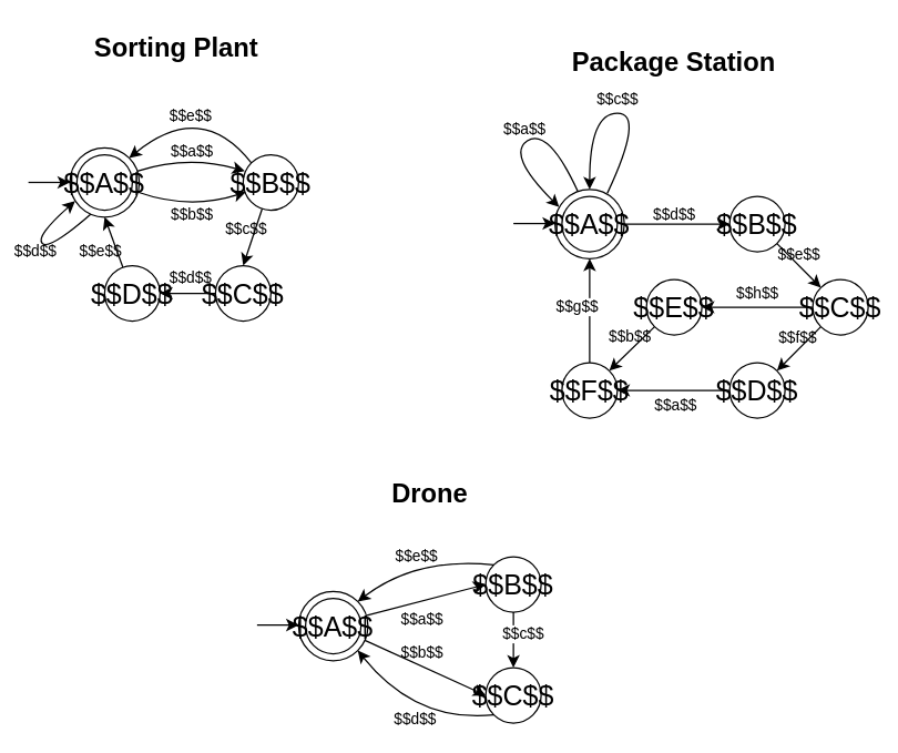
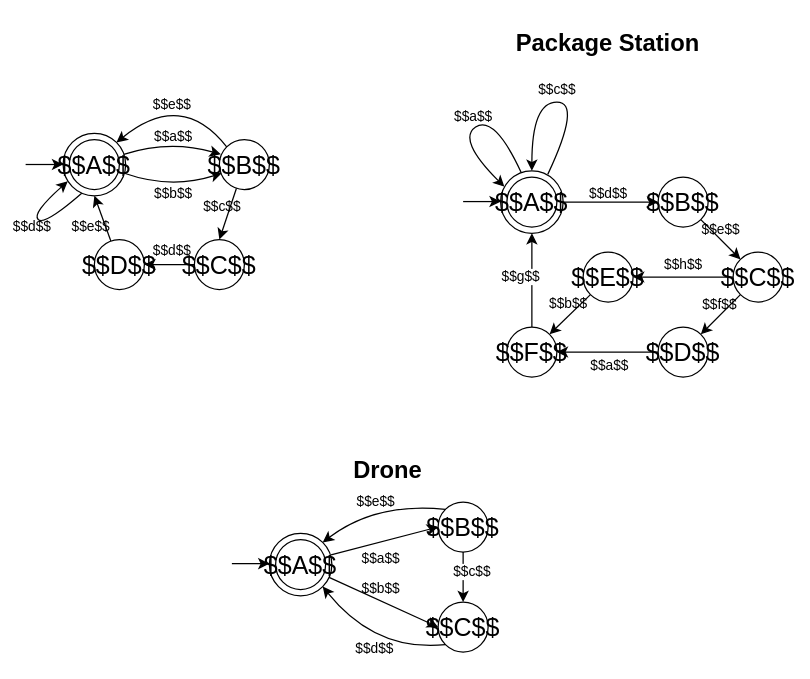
- <mxCell id="55" value="Sorting Plant" style="text;html=1;align=center;verticalAlign=middle;whiteSpace=wrap;rounded=0;fontSize=19;fontStyle=1" vertex="1" parent="1"><mxGeometry x="42" y="20" width="170" height="30" as="geometry" /></mxCell>
- <mxCell id="60" value="Package Station" style="text;html=1;align=center;verticalAlign=middle;whiteSpace=wrap;rounded=0;fontSize=19;fontStyle=1" vertex="1" parent="1"><mxGeometry x="401" y="30" width="170" height="30" as="geometry" /></mxCell>
+ <mxCell id="60" value="Package Station" style="text;html=1;align=center;verticalAlign=middle;whiteSpace=wrap;rounded=0;fontSize=19;fontStyle=1" vertex="1" parent="1"><mxGeometry x="401" y="20" width="170" height="30" as="geometry" /></mxCell>
- <mxCell id="61" value="Drone" style="text;html=1;align=center;verticalAlign=middle;whiteSpace=wrap;rounded=0;fontSize=19;fontStyle=1" vertex="1" parent="1"><mxGeometry x="225" y="341" width="170" height="30" as="geometry" /></mxCell>
+ <mxCell id="61" value="Drone" style="text;html=1;align=center;verticalAlign=middle;whiteSpace=wrap;rounded=0;fontSize=19;fontStyle=1" vertex="1" parent="1"><mxGeometry x="225" y="361" width="170" height="30" as="geometry" /></mxCell>
